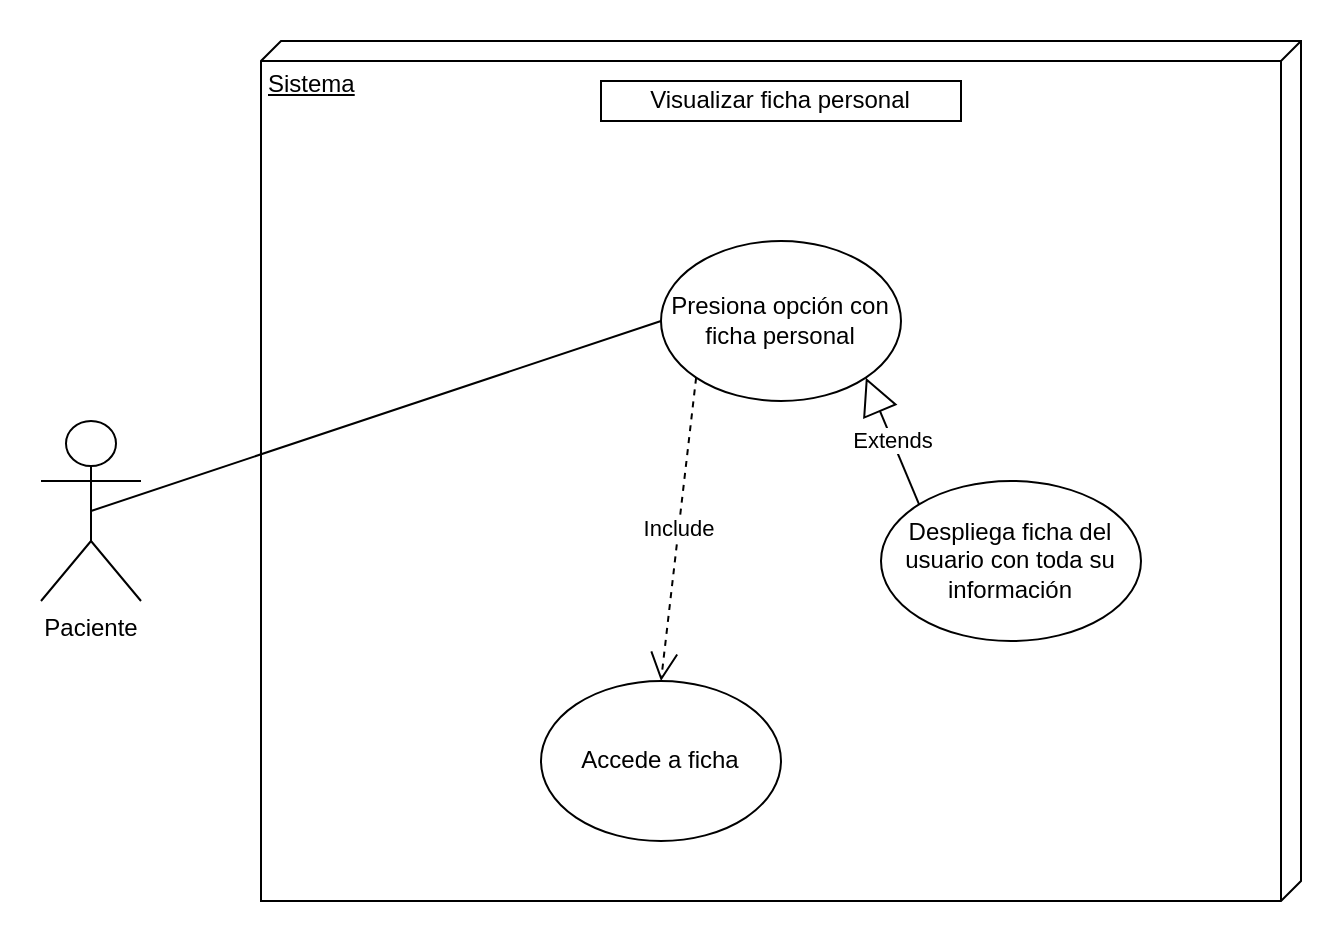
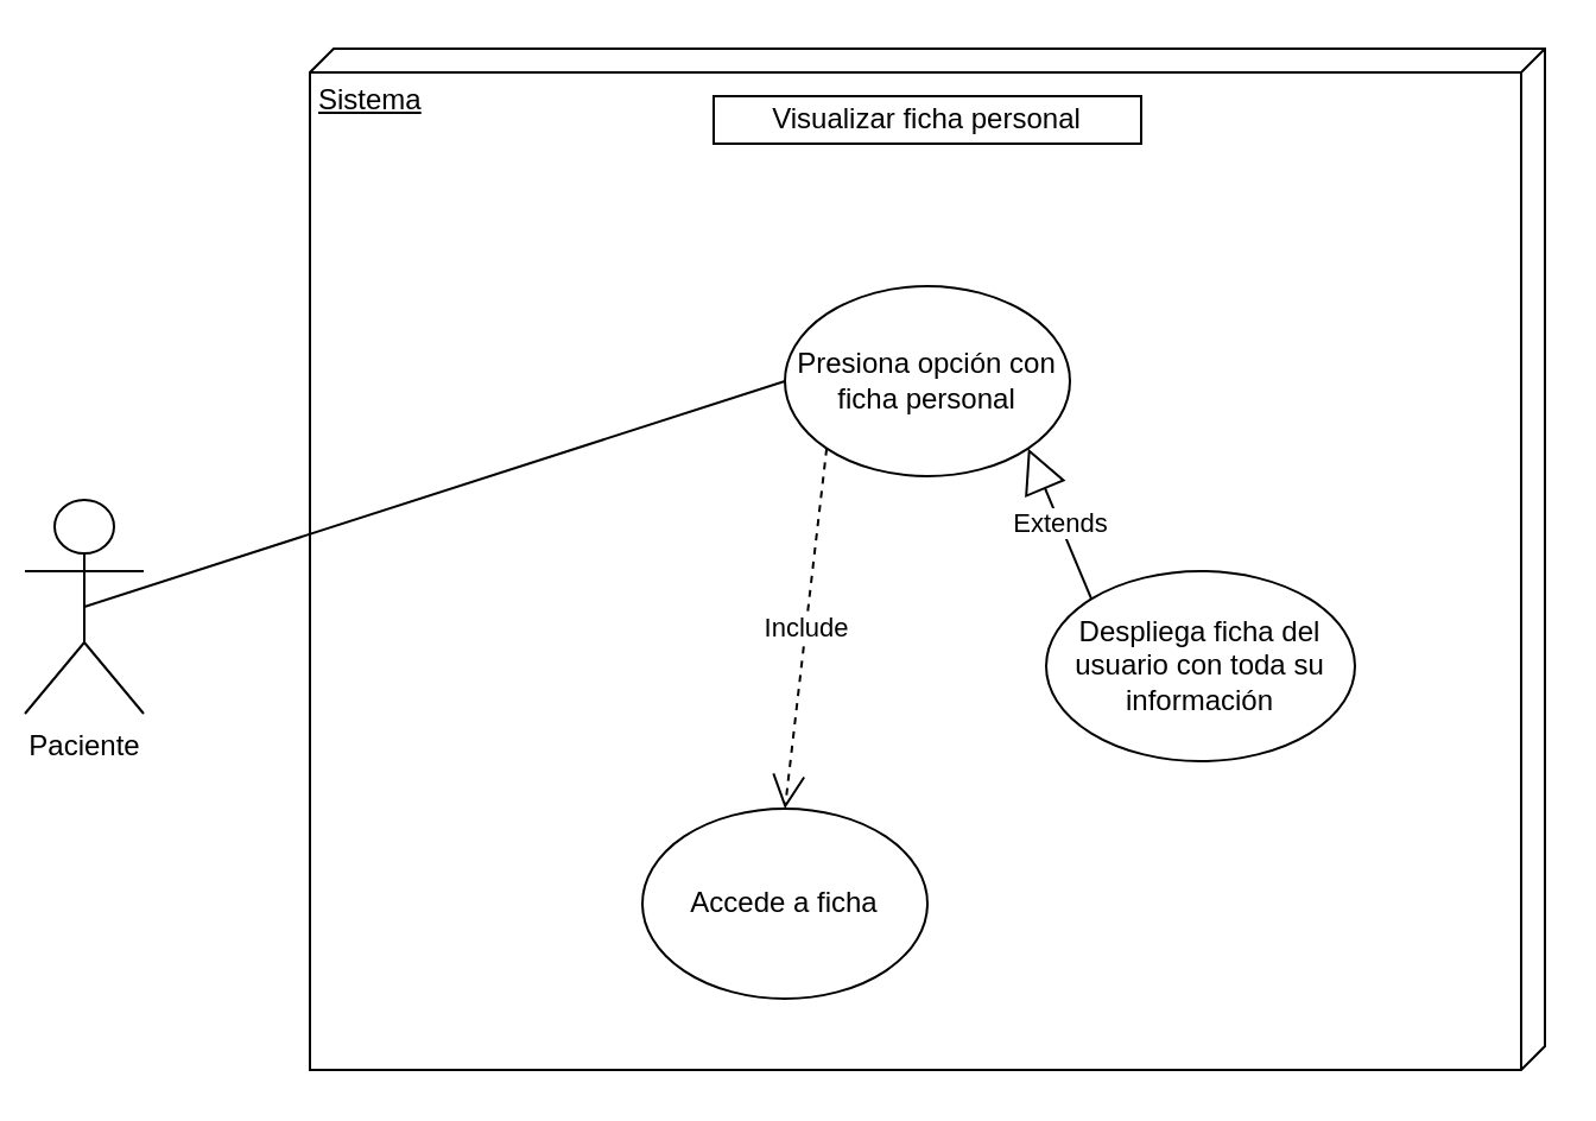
- <mxCell id="3" value="Paciente" style="shape=umlActor;verticalLabelPosition=bottom;verticalAlign=top;html=1;" parent="1" vertex="1"><mxGeometry x="20" y="210" width="50" height="90" as="geometry" /></mxCell>
+ <mxCell id="3" value="Paciente" style="shape=umlActor;verticalLabelPosition=bottom;verticalAlign=top;html=1;" parent="1" vertex="1"><mxGeometry x="10" y="210" width="50" height="90" as="geometry" /></mxCell>
